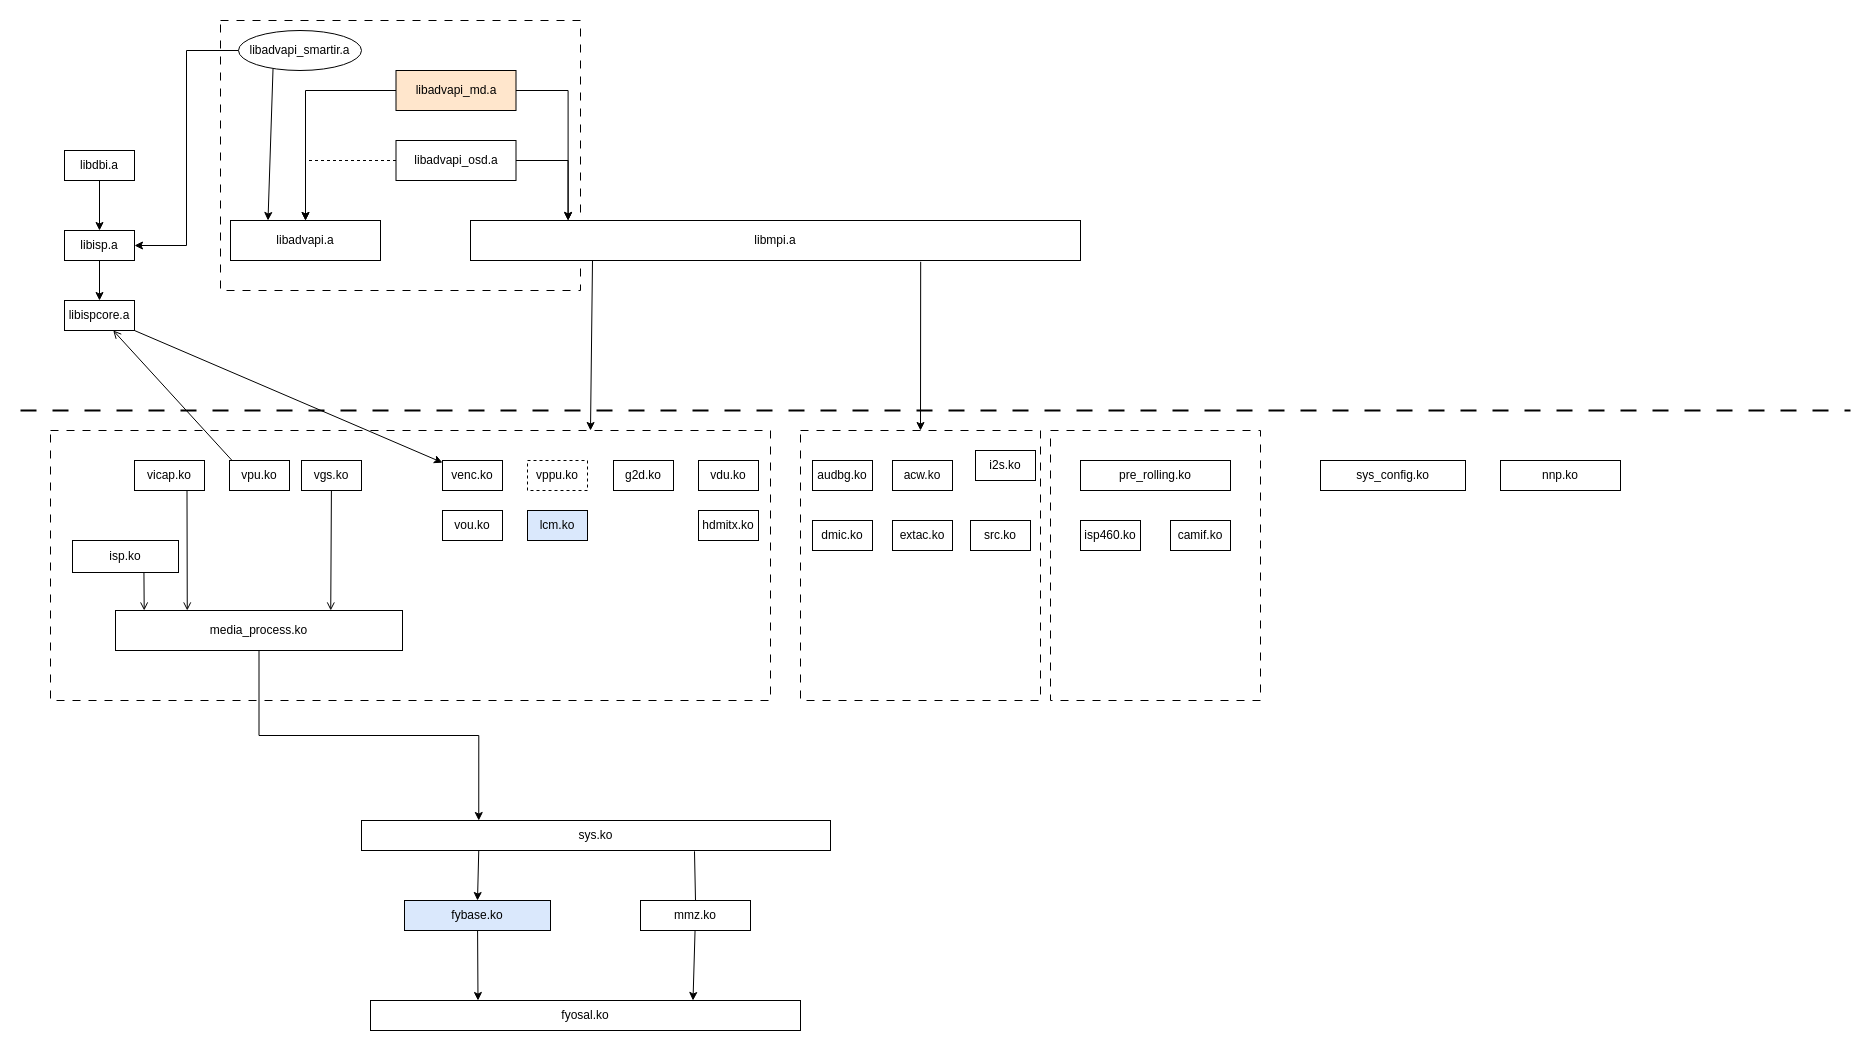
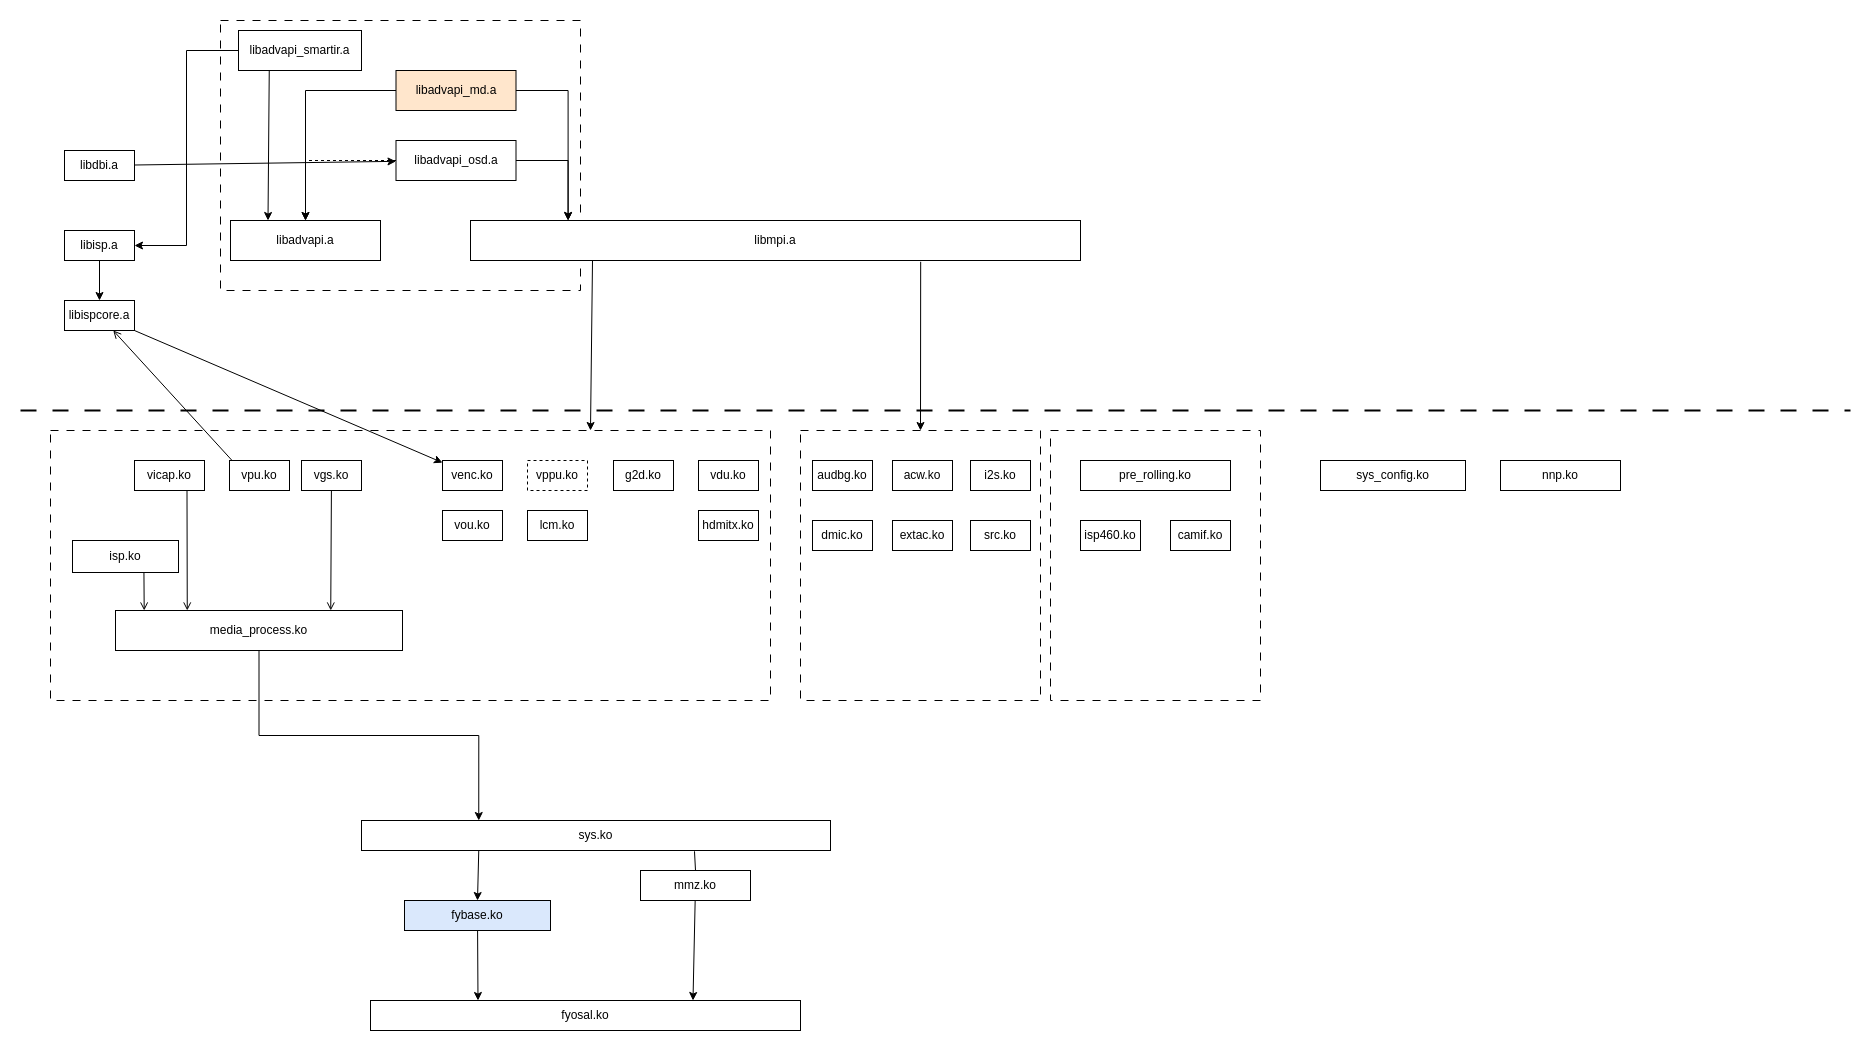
- <mxCell id="56" value="libadvapi_smartir.a" style="ellipse;whiteSpace=wrap;html=1;" vertex="1" parent="1"><mxGeometry x="238" y="30" width="123" height="40" as="geometry" /></mxCell>
+ <mxCell id="56" value="libadvapi_smartir.a" style="rounded=0;whiteSpace=wrap;html=1;" vertex="1" parent="1"><mxGeometry x="238" y="30" width="123" height="40" as="geometry" /></mxCell>
- <mxCell id="45" value="" style="edgeStyle=none;rounded=0;orthogonalLoop=1;jettySize=auto;html=1;" edge="1" parent="1" source="46" target="44"><mxGeometry relative="1" as="geometry" /></mxCell>
+ <mxCell id="45" value="" style="edgeStyle=none;rounded=0;orthogonalLoop=1;jettySize=auto;html=1;" edge="1" parent="1" source="46" target="53"><mxGeometry relative="1" as="geometry" /></mxCell>
- <mxCell id="33" value="i2s.ko" style="rounded=0;whiteSpace=wrap;html=1;" vertex="1" parent="1"><mxGeometry x="975" y="450" width="60" height="30" as="geometry" /></mxCell>
+ <mxCell id="33" value="i2s.ko" style="rounded=0;whiteSpace=wrap;html=1;" vertex="1" parent="1"><mxGeometry x="970" y="460" width="60" height="30" as="geometry" /></mxCell>
- <mxCell id="35" value="lcm.ko" style="rounded=0;whiteSpace=wrap;html=1;fillColor=#dae8fc;" vertex="1" parent="1"><mxGeometry x="527" y="510" width="60" height="30" as="geometry" /></mxCell>
+ <mxCell id="35" value="lcm.ko" style="rounded=0;whiteSpace=wrap;html=1;" vertex="1" parent="1"><mxGeometry x="527" y="510" width="60" height="30" as="geometry" /></mxCell>
- <mxCell id="22" value="mmz.ko" style="rounded=0;whiteSpace=wrap;html=1;points=[[0,0,0,0,0],[0,0.25,0,0,0],[0,0.5,0,0,0],[0,0.75,0,0,0],[0,1,0,0,0],[0.25,0,0,0,0],[0.25,1,0,0,0],[0.5,0,0,0,0],[0.5,1,0,0,0],[0.75,0,0,0,0],[0.75,1,0,0,0],[1,0,0,0,0],[1,0.25,0,0,0],[1,0.5,0,0,0],[1,0.75,0,0,0],[1,1,0,0,0]];" parent="1" vertex="1"><mxGeometry x="640" y="900" width="110" height="30" as="geometry" /></mxCell>
+ <mxCell id="22" value="mmz.ko" style="rounded=0;whiteSpace=wrap;html=1;points=[[0,0,0,0,0],[0,0.25,0,0,0],[0,0.5,0,0,0],[0,0.75,0,0,0],[0,1,0,0,0],[0.25,0,0,0,0],[0.25,1,0,0,0],[0.5,0,0,0,0],[0.5,1,0,0,0],[0.75,0,0,0,0],[0.75,1,0,0,0],[1,0,0,0,0],[1,0.25,0,0,0],[1,0.5,0,0,0],[1,0.75,0,0,0],[1,1,0,0,0]];" parent="1" vertex="1"><mxGeometry x="640" y="870" width="110" height="30" as="geometry" /></mxCell>
